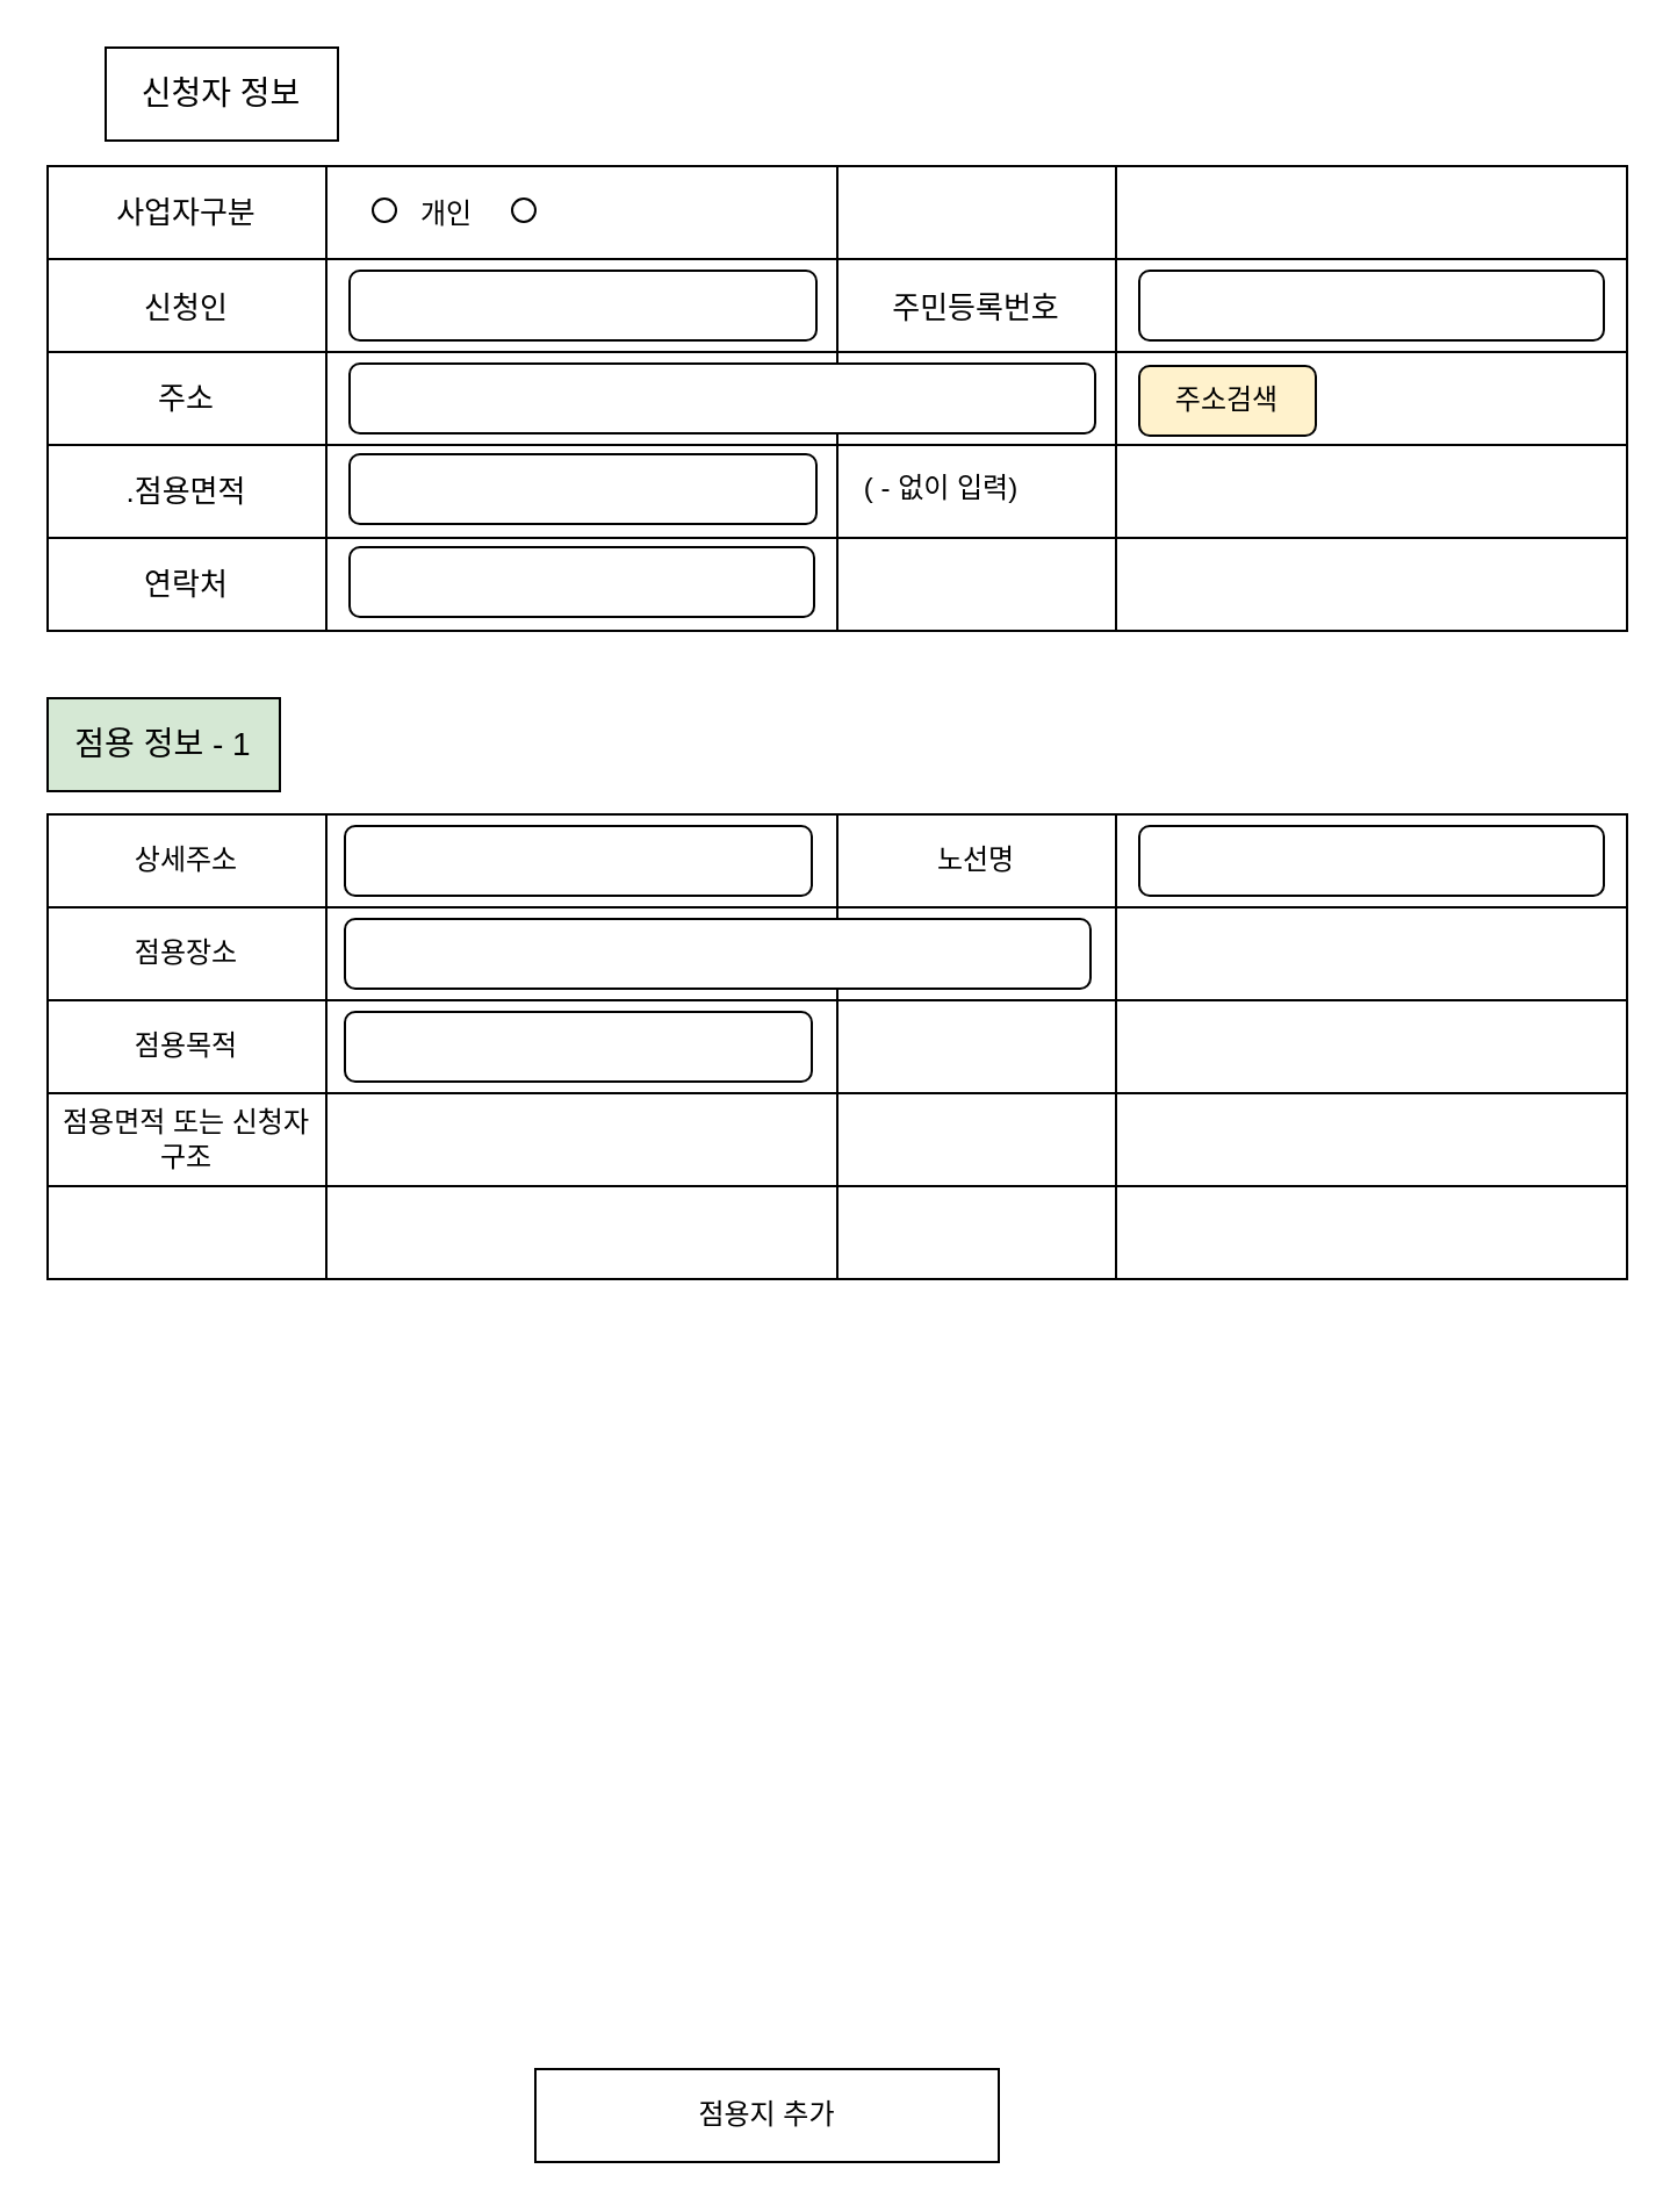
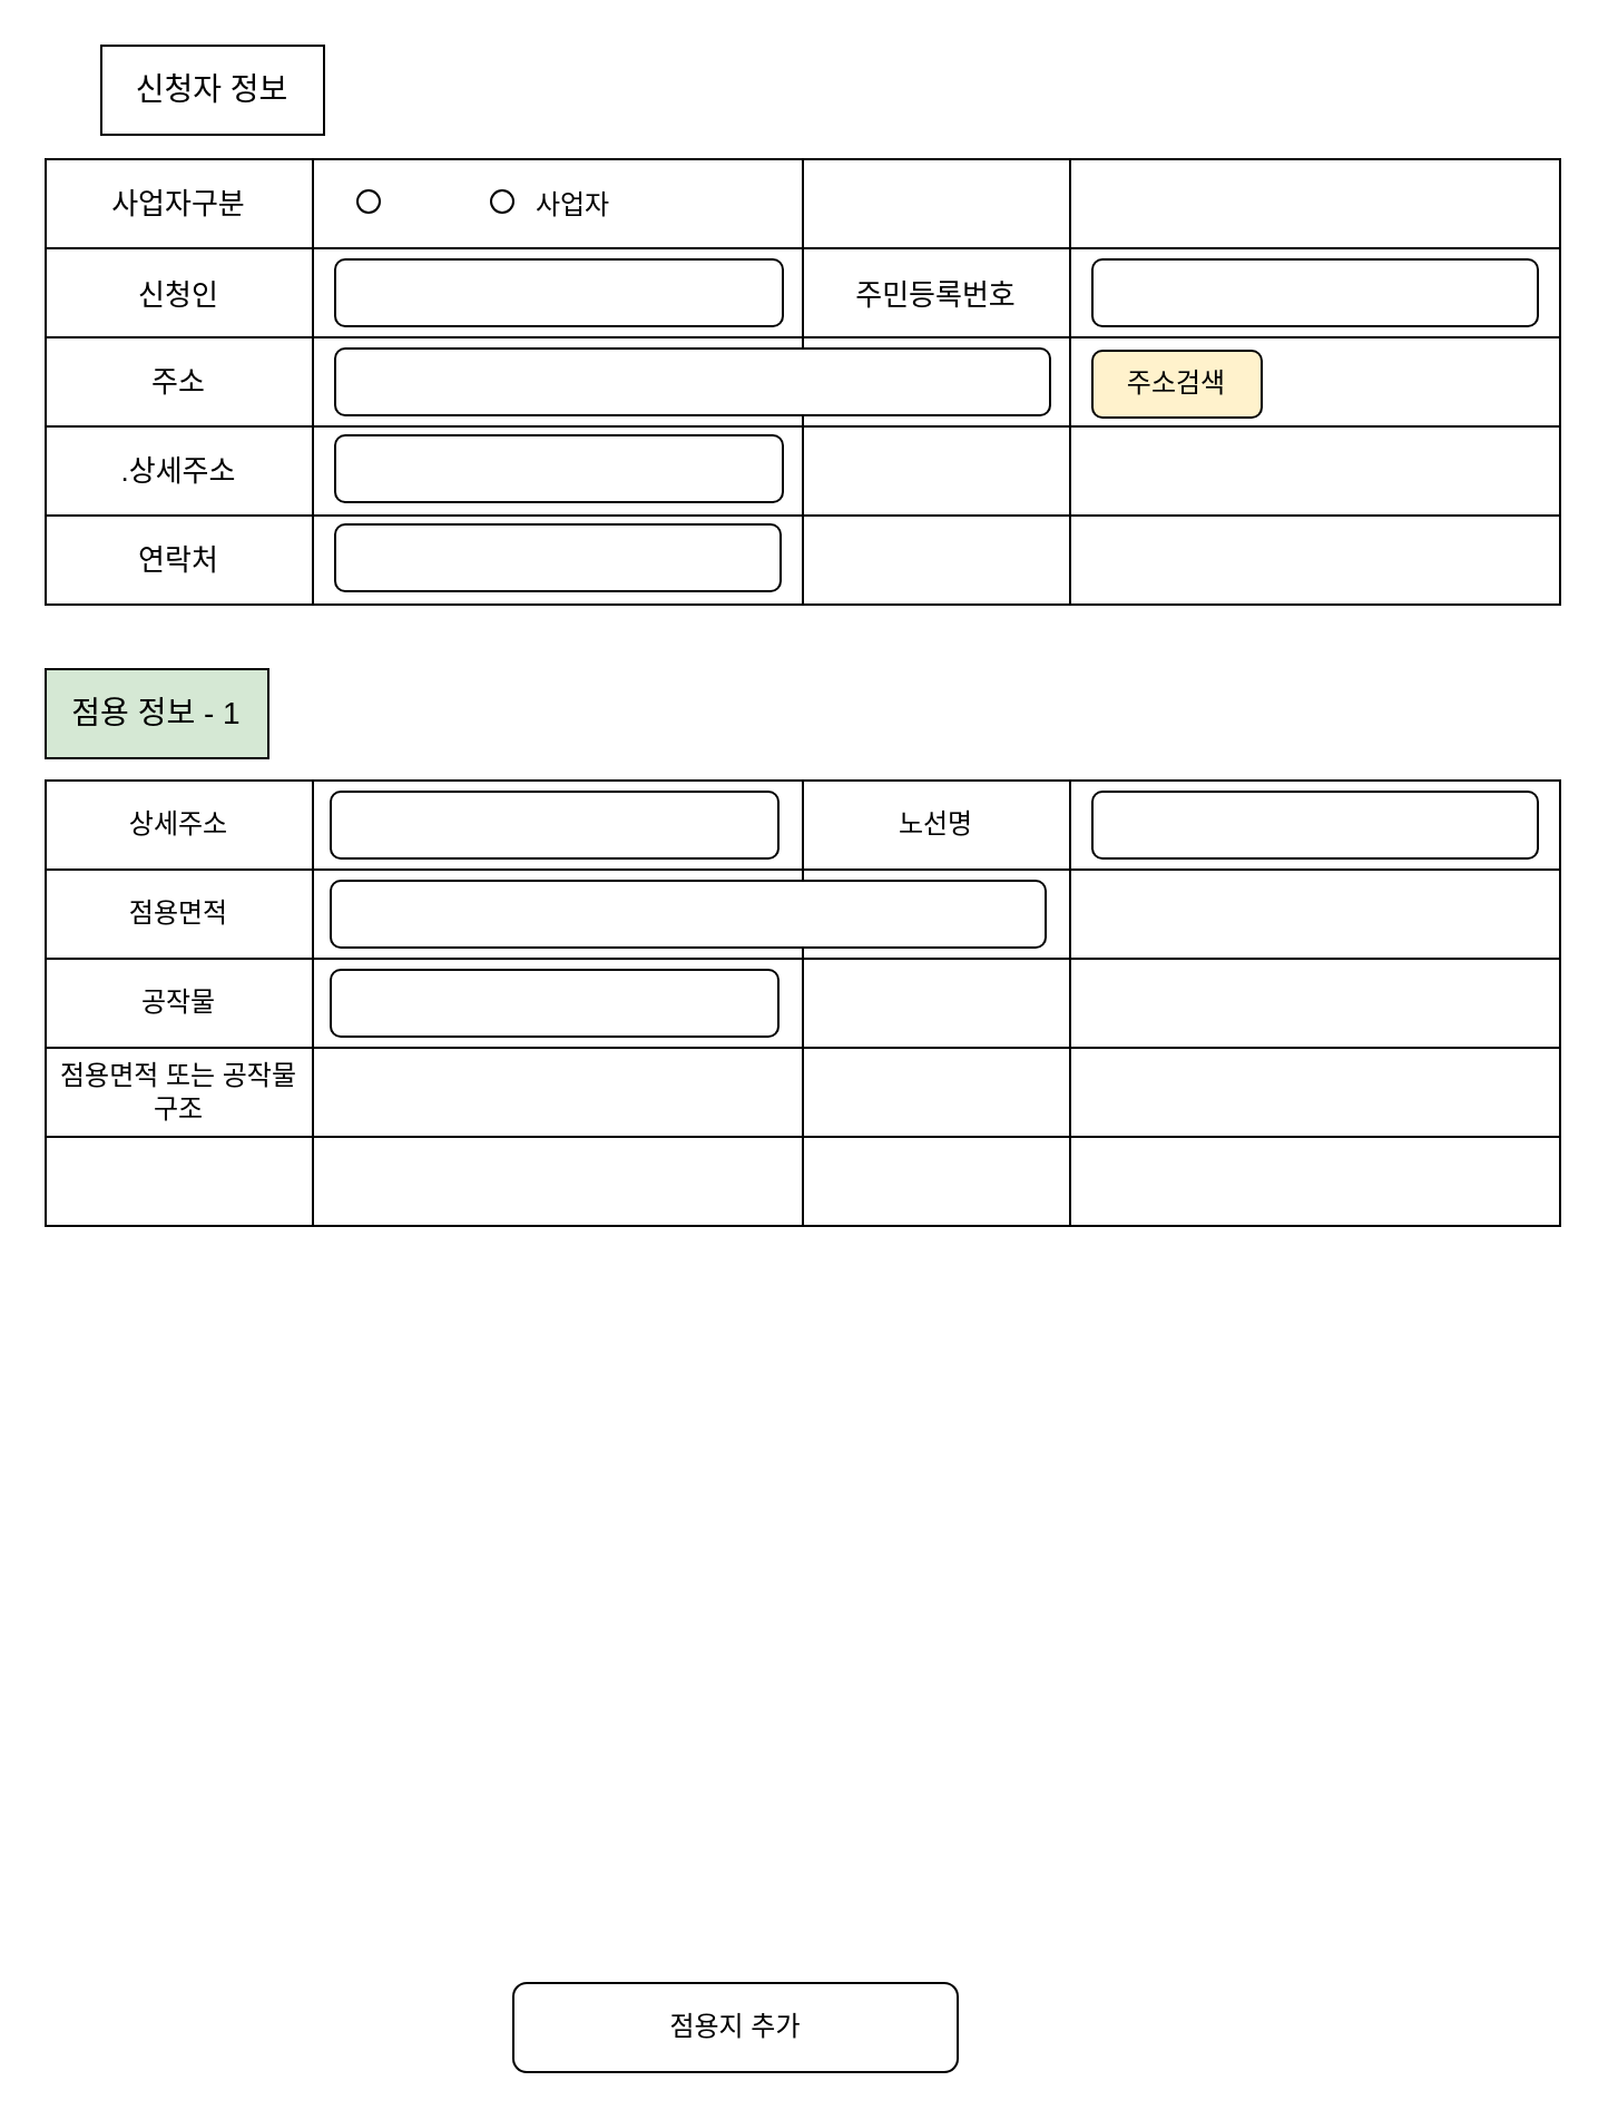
- <mxCell id="37" value="개인" style="text;html=1;align=center;verticalAlign=middle;whiteSpace=wrap;rounded=0;" vertex="1" parent="1"><mxGeometry x="172" y="82" width="40" height="20" as="geometry" /></mxCell>
+ <mxCell id="39" value="사업자" style="text;html=1;align=center;verticalAlign=middle;whiteSpace=wrap;rounded=0;" vertex="1" parent="1"><mxGeometry x="237" y="82" width="40" height="20" as="geometry" /></mxCell>
- <mxCell id="35" value="( - 없이 입력)" style="text;html=1;align=center;verticalAlign=middle;whiteSpace=wrap;rounded=0;" vertex="1" parent="1"><mxGeometry x="360" y="195" width="90" height="30" as="geometry" /></mxCell>
- <mxCell id="20" value=".점용면적" style="shape=partialRectangle;html=1;whiteSpace=wrap;connectable=0;strokeColor=inherit;overflow=hidden;fillColor=none;top=0;left=0;bottom=0;right=0;pointerEvents=1;fontSize=13;" vertex="1" parent="19"><mxGeometry width="120" height="40" as="geometry"><mxRectangle width="120" height="40" as="alternateBounds" /></mxGeometry></mxCell>
+ <mxCell id="20" value=".상세주소" style="shape=partialRectangle;html=1;whiteSpace=wrap;connectable=0;strokeColor=inherit;overflow=hidden;fillColor=none;top=0;left=0;bottom=0;right=0;pointerEvents=1;fontSize=13;" vertex="1" parent="19"><mxGeometry width="120" height="40" as="geometry"><mxRectangle width="120" height="40" as="alternateBounds" /></mxGeometry></mxCell>
- <mxCell id="48" value="점용장소" style="shape=partialRectangle;html=1;whiteSpace=wrap;connectable=0;strokeColor=inherit;overflow=hidden;fillColor=none;top=0;left=0;bottom=0;right=0;pointerEvents=1;fontSize=12;" vertex="1" parent="47"><mxGeometry width="120" height="40" as="geometry"><mxRectangle width="120" height="40" as="alternateBounds" /></mxGeometry></mxCell>
+ <mxCell id="48" value="점용면적" style="shape=partialRectangle;html=1;whiteSpace=wrap;connectable=0;strokeColor=inherit;overflow=hidden;fillColor=none;top=0;left=0;bottom=0;right=0;pointerEvents=1;fontSize=12;" vertex="1" parent="47"><mxGeometry width="120" height="40" as="geometry"><mxRectangle width="120" height="40" as="alternateBounds" /></mxGeometry></mxCell>
- <mxCell id="53" value="점용목적" style="shape=partialRectangle;html=1;whiteSpace=wrap;connectable=0;strokeColor=inherit;overflow=hidden;fillColor=none;top=0;left=0;bottom=0;right=0;pointerEvents=1;fontSize=12;" vertex="1" parent="52"><mxGeometry width="120" height="40" as="geometry"><mxRectangle width="120" height="40" as="alternateBounds" /></mxGeometry></mxCell>
+ <mxCell id="53" value="공작물" style="shape=partialRectangle;html=1;whiteSpace=wrap;connectable=0;strokeColor=inherit;overflow=hidden;fillColor=none;top=0;left=0;bottom=0;right=0;pointerEvents=1;fontSize=12;" vertex="1" parent="52"><mxGeometry width="120" height="40" as="geometry"><mxRectangle width="120" height="40" as="alternateBounds" /></mxGeometry></mxCell>
- <mxCell id="58" value="점용면적 또는 신청자 구조" style="shape=partialRectangle;html=1;whiteSpace=wrap;connectable=0;strokeColor=inherit;overflow=hidden;fillColor=none;top=0;left=0;bottom=0;right=0;pointerEvents=1;fontSize=12;" vertex="1" parent="57"><mxGeometry width="120" height="40" as="geometry"><mxRectangle width="120" height="40" as="alternateBounds" /></mxGeometry></mxCell>
+ <mxCell id="58" value="점용면적 또는 공작물 구조" style="shape=partialRectangle;html=1;whiteSpace=wrap;connectable=0;strokeColor=inherit;overflow=hidden;fillColor=none;top=0;left=0;bottom=0;right=0;pointerEvents=1;fontSize=12;" vertex="1" parent="57"><mxGeometry width="120" height="40" as="geometry"><mxRectangle width="120" height="40" as="alternateBounds" /></mxGeometry></mxCell>
- <mxCell id="69" value="점용지 추가" style="whiteSpace=wrap;html=1;rounded=0;" vertex="1" parent="1"><mxGeometry x="230" y="890" width="199.5" height="40" as="geometry" /></mxCell>
+ <mxCell id="69" value="점용지 추가" style="rounded=1;whiteSpace=wrap;html=1;" vertex="1" parent="1"><mxGeometry x="230" y="890" width="199.5" height="40" as="geometry" /></mxCell>
